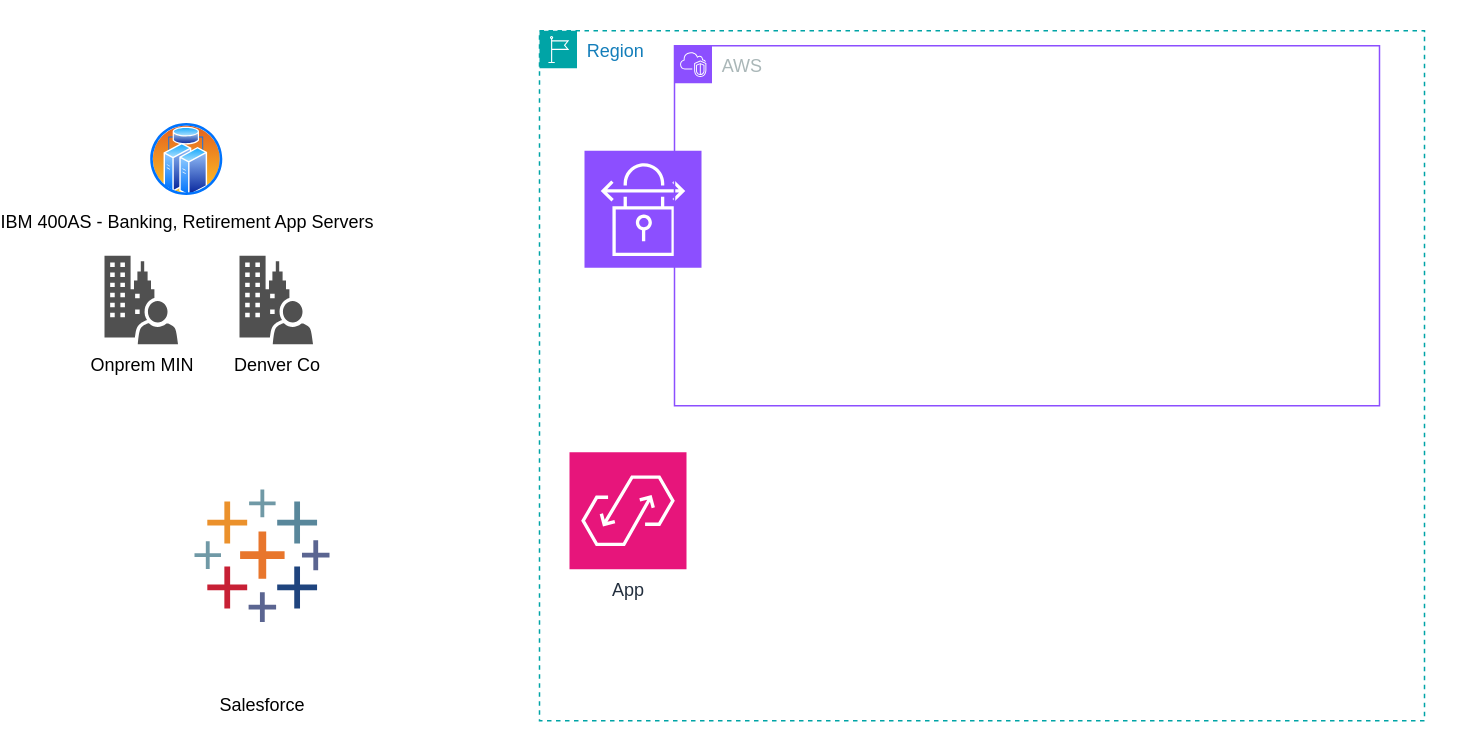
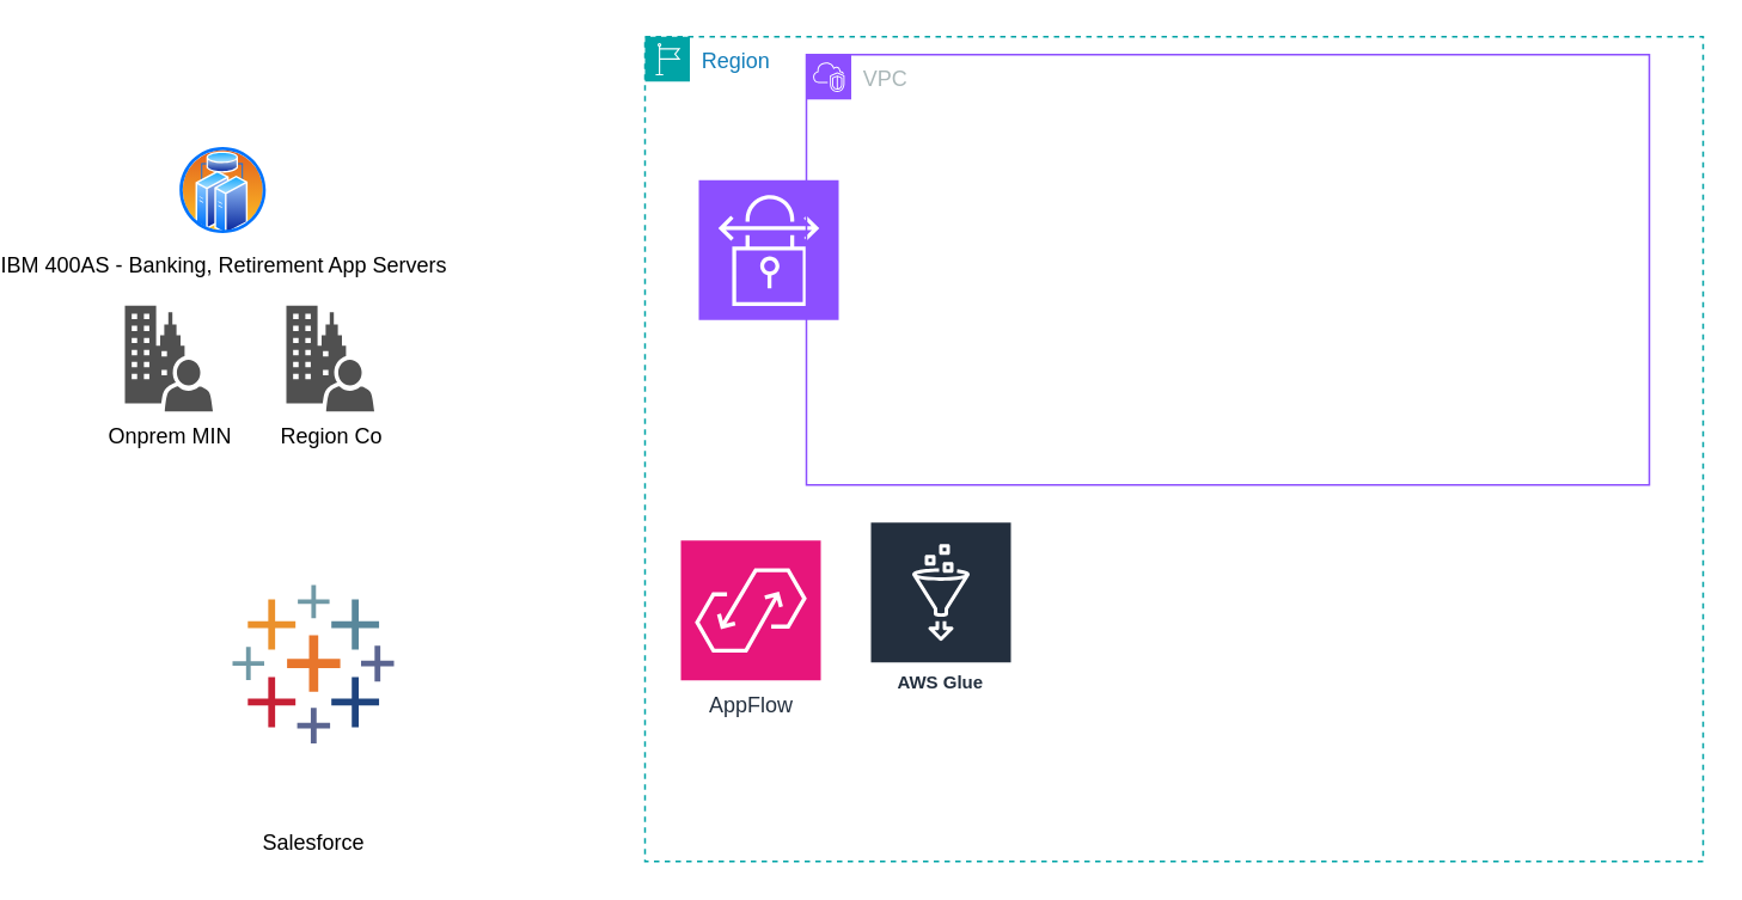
- <mxCell id="7" value="AWS" style="points=[[0,0],[0.25,0],[0.5,0],[0.75,0],[1,0],[1,0.25],[1,0.5],[1,0.75],[1,1],[0.75,1],[0.5,1],[0.25,1],[0,1],[0,0.75],[0,0.5],[0,0.25]];outlineConnect=0;gradientColor=none;html=1;whiteSpace=wrap;fontSize=12;fontStyle=0;container=1;pointerEvents=0;collapsible=0;recursiveResize=0;shape=mxgraph.aws4.group;grIcon=mxgraph.aws4.group_vpc2;strokeColor=#8C4FFF;fillColor=none;verticalAlign=top;align=left;spacingLeft=30;fontColor=#AAB7B8;dashed=0;" vertex="1" parent="4"><mxGeometry x="90" y="10" width="470" height="240" as="geometry" /></mxCell>
+ <mxCell id="7" value="VPC" style="points=[[0,0],[0.25,0],[0.5,0],[0.75,0],[1,0],[1,0.25],[1,0.5],[1,0.75],[1,1],[0.75,1],[0.5,1],[0.25,1],[0,1],[0,0.75],[0,0.5],[0,0.25]];outlineConnect=0;gradientColor=none;html=1;whiteSpace=wrap;fontSize=12;fontStyle=0;container=1;pointerEvents=0;collapsible=0;recursiveResize=0;shape=mxgraph.aws4.group;grIcon=mxgraph.aws4.group_vpc2;strokeColor=#8C4FFF;fillColor=none;verticalAlign=top;align=left;spacingLeft=30;fontColor=#AAB7B8;dashed=0;" vertex="1" parent="4"><mxGeometry x="90" y="10" width="470" height="240" as="geometry" /></mxCell>
- <mxCell id="3" value="Denver Co" style="sketch=0;pointerEvents=1;shadow=0;dashed=0;html=1;strokeColor=none;fillColor=#505050;labelPosition=center;verticalLabelPosition=bottom;verticalAlign=top;outlineConnect=0;align=center;shape=mxgraph.office.users.on_premises_user;" vertex="1" parent="1"><mxGeometry x="110" y="170" width="49" height="59" as="geometry" /></mxCell>
+ <mxCell id="3" value="Region Co" style="sketch=0;pointerEvents=1;shadow=0;dashed=0;html=1;strokeColor=none;fillColor=#505050;labelPosition=center;verticalLabelPosition=bottom;verticalAlign=top;outlineConnect=0;align=center;shape=mxgraph.office.users.on_premises_user;" vertex="1" parent="1"><mxGeometry x="110" y="170" width="49" height="59" as="geometry" /></mxCell>
+ <mxCell id="5" value="AWS Glue" style="sketch=0;outlineConnect=0;fontColor=#232F3E;gradientColor=none;strokeColor=#ffffff;fillColor=#232F3E;dashed=0;verticalLabelPosition=middle;verticalAlign=bottom;align=center;html=1;whiteSpace=wrap;fontSize=10;fontStyle=1;spacing=3;shape=mxgraph.aws4.productIcon;prIcon=mxgraph.aws4.glue;" vertex="1" parent="4"><mxGeometry x="125" y="270" width="80" height="100" as="geometry" /></mxCell>
- <mxCell id="8" value="App" style="sketch=0;points=[[0,0,0],[0.25,0,0],[0.5,0,0],[0.75,0,0],[1,0,0],[0,1,0],[0.25,1,0],[0.5,1,0],[0.75,1,0],[1,1,0],[0,0.25,0],[0,0.5,0],[0,0.75,0],[1,0.25,0],[1,0.5,0],[1,0.75,0]];outlineConnect=0;fontColor=#232F3E;fillColor=#E7157B;strokeColor=#ffffff;dashed=0;verticalLabelPosition=bottom;verticalAlign=top;align=center;html=1;fontSize=12;fontStyle=0;aspect=fixed;shape=mxgraph.aws4.resourceIcon;resIcon=mxgraph.aws4.appflow;" vertex="1" parent="4"><mxGeometry x="20" y="281" width="78" height="78" as="geometry" /></mxCell>
+ <mxCell id="8" value="AppFlow" style="sketch=0;points=[[0,0,0],[0.25,0,0],[0.5,0,0],[0.75,0,0],[1,0,0],[0,1,0],[0.25,1,0],[0.5,1,0],[0.75,1,0],[1,1,0],[0,0.25,0],[0,0.5,0],[0,0.75,0],[1,0.25,0],[1,0.5,0],[1,0.75,0]];outlineConnect=0;fontColor=#232F3E;fillColor=#E7157B;strokeColor=#ffffff;dashed=0;verticalLabelPosition=bottom;verticalAlign=top;align=center;html=1;fontSize=12;fontStyle=0;aspect=fixed;shape=mxgraph.aws4.resourceIcon;resIcon=mxgraph.aws4.appflow;" vertex="1" parent="4"><mxGeometry x="20" y="281" width="78" height="78" as="geometry" /></mxCell>
